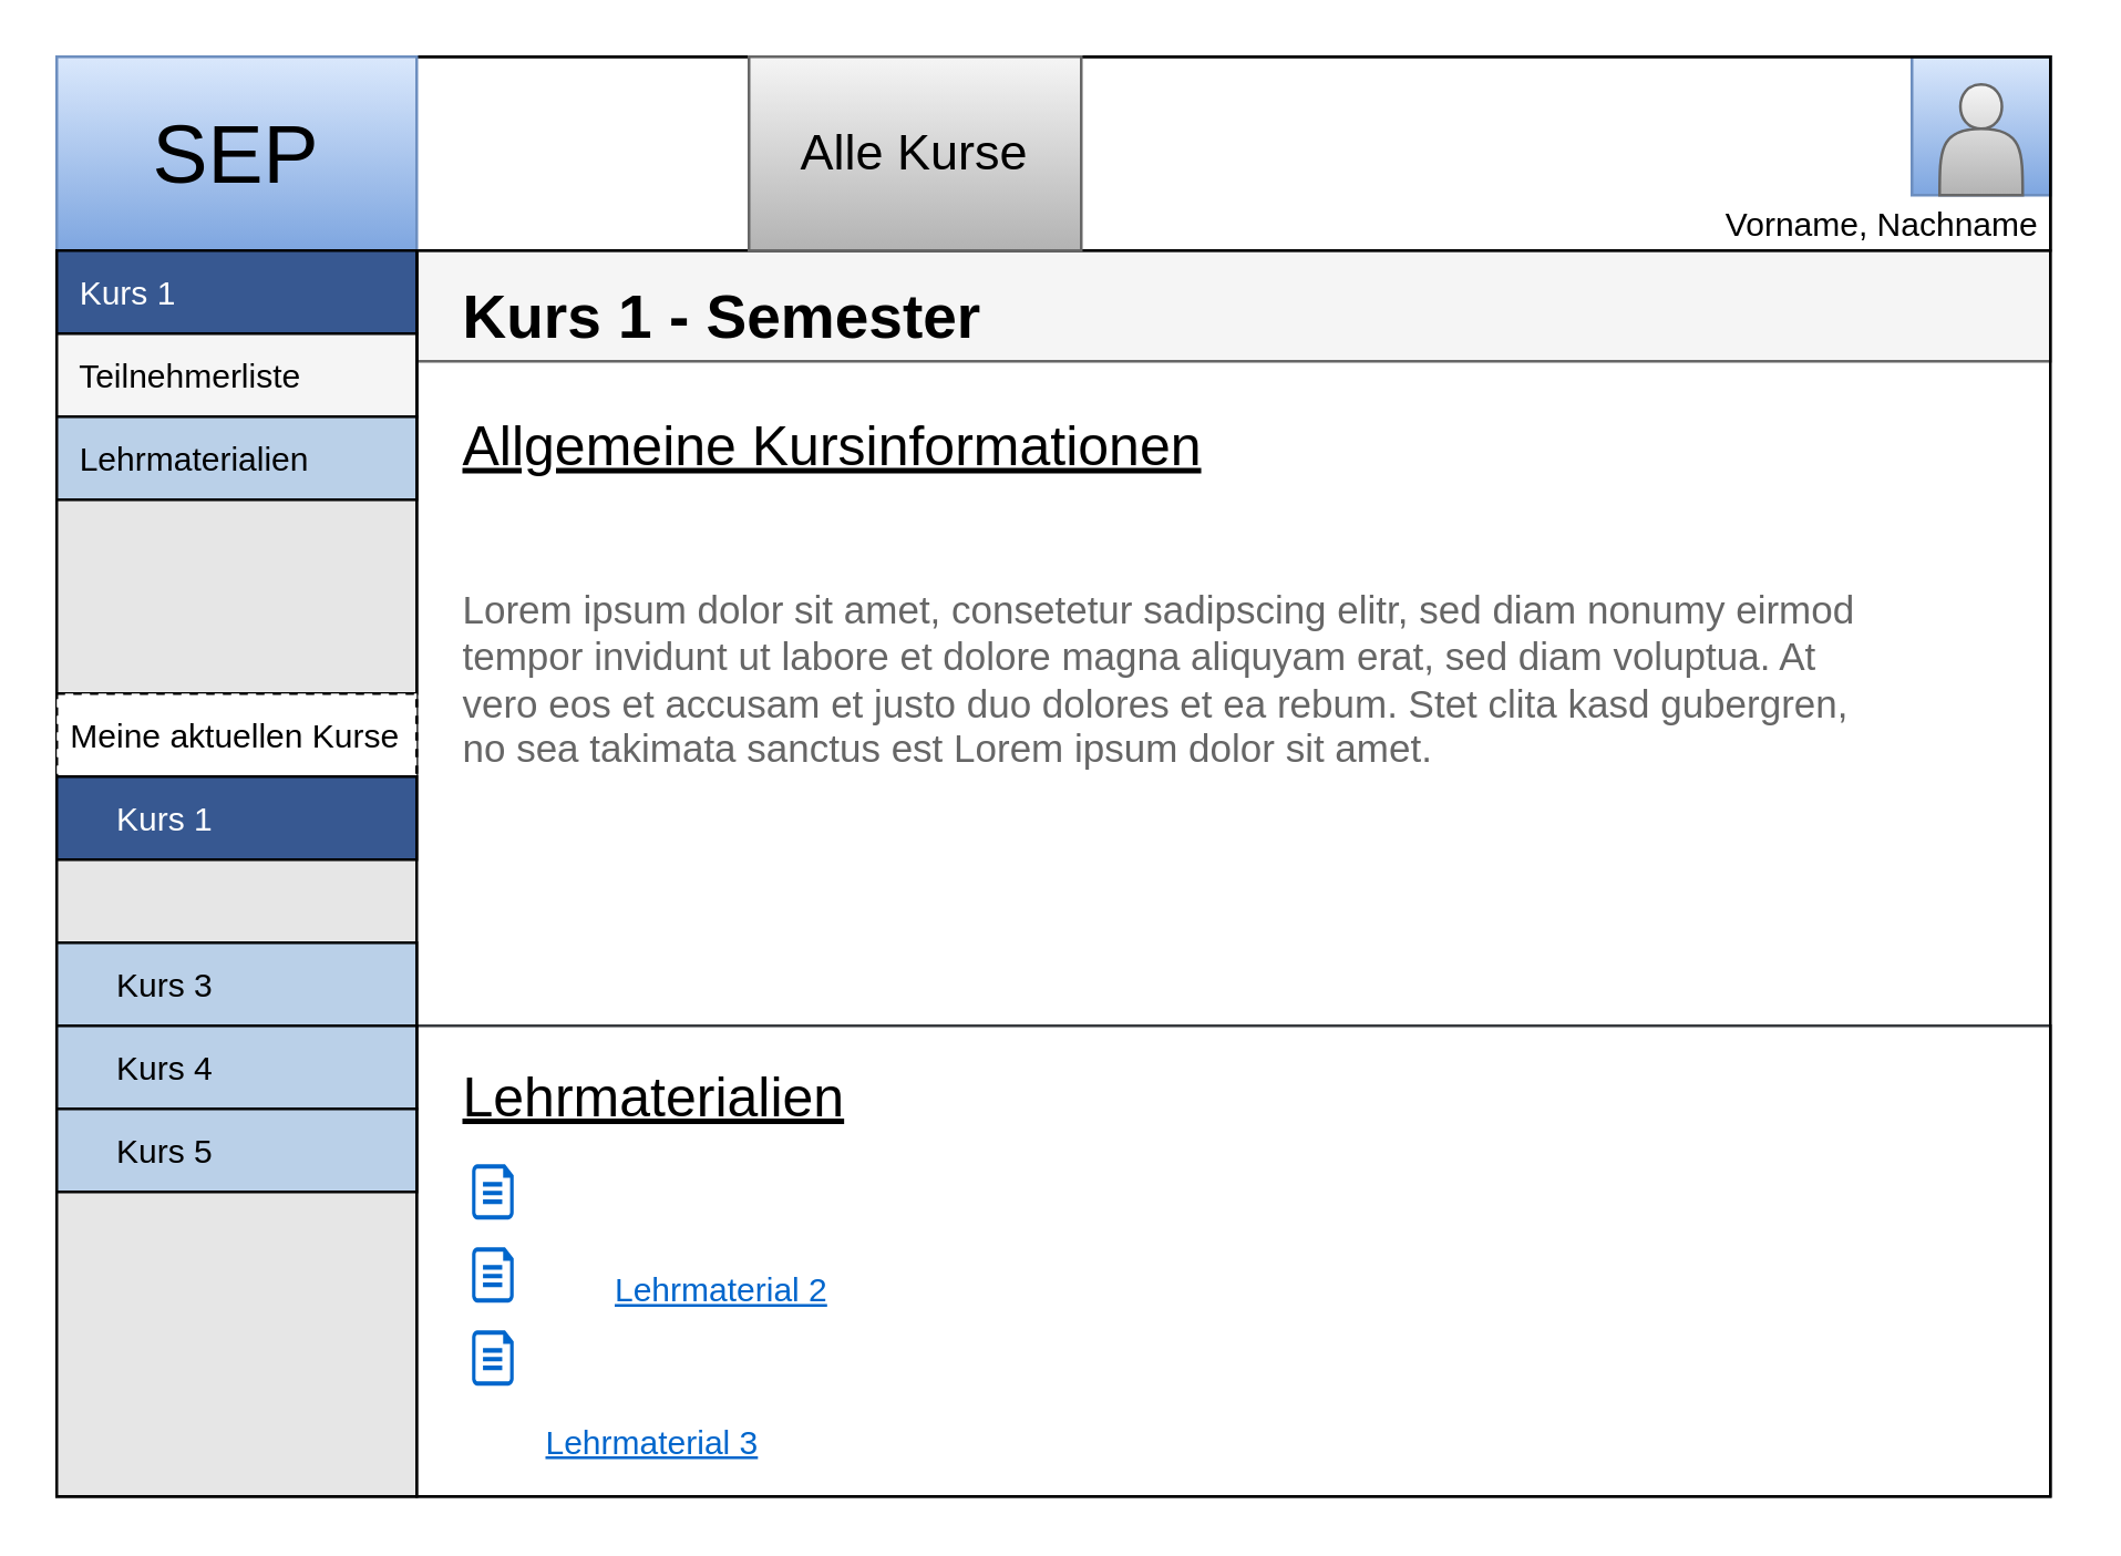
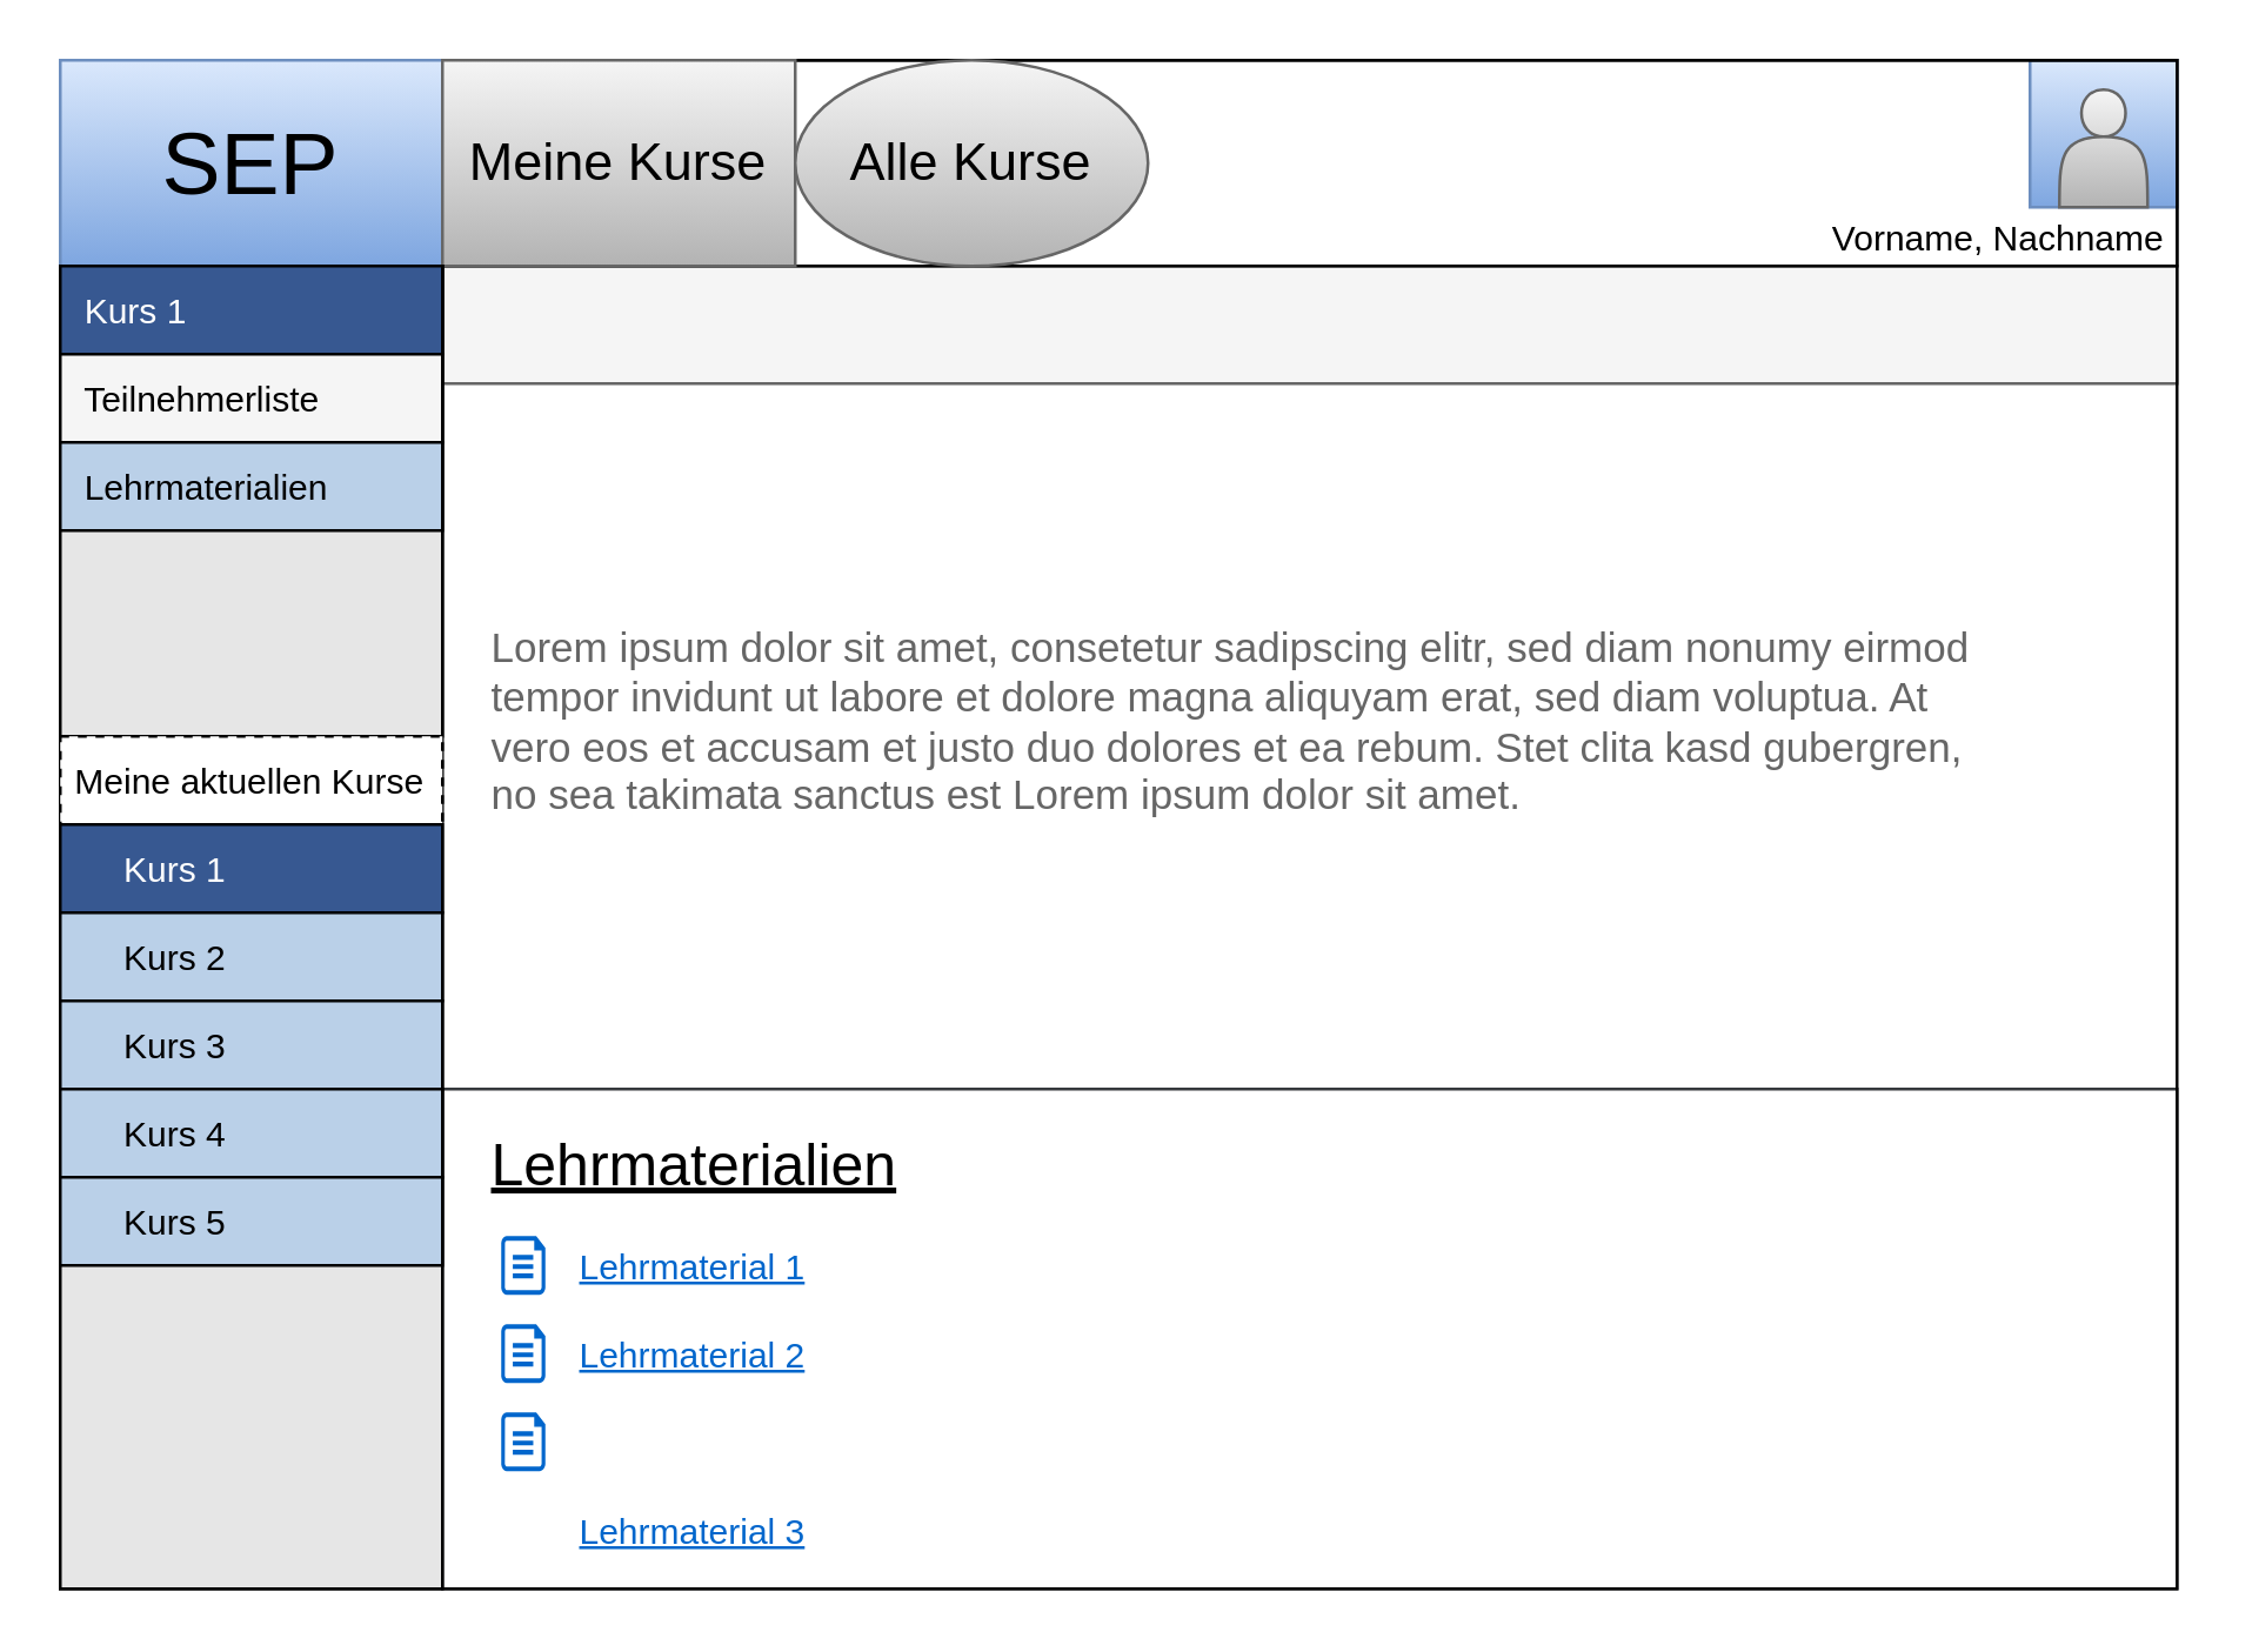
+ <mxCell id="10" value="&lt;font style=&quot;font-size: 18px&quot;&gt;Meine Kurse&lt;/font&gt;" style="rounded=0;whiteSpace=wrap;html=1;fillColor=#f5f5f5;gradientColor=#b3b3b3;strokeColor=#666666;" vertex="1" parent="1"><mxGeometry x="150" y="20" width="120" height="70" as="geometry" /></mxCell>
- <mxCell id="11" value="&lt;font style=&quot;font-size: 18px&quot;&gt;Alle Kurse&lt;/font&gt;" style="rounded=0;whiteSpace=wrap;html=1;fillColor=#f5f5f5;gradientColor=#b3b3b3;strokeColor=#666666;" vertex="1" parent="1"><mxGeometry x="270" y="20" width="120" height="70" as="geometry" /></mxCell>
+ <mxCell id="11" value="&lt;font style=&quot;font-size: 18px&quot;&gt;Alle Kurse&lt;/font&gt;" style="ellipse;whiteSpace=wrap;html=1;fillColor=#f5f5f5;gradientColor=#b3b3b3;strokeColor=#666666;" vertex="1" parent="1"><mxGeometry x="270" y="20" width="120" height="70" as="geometry" /></mxCell>
- <mxCell id="13" value="Kurs 1 - Semester" style="text;align=left;verticalAlign=middle;resizable=0;points=[];autosize=1;fontSize=22;fontStyle=1;fontFamily=Helvetica;labelBackgroundColor=none;labelBorderColor=none;html=1;" vertex="1" parent="1"><mxGeometry x="165" y="100" width="200" height="30" as="geometry" /></mxCell>
- <mxCell id="14" value="Allgemeine Kursinformationen" style="text;html=1;align=left;verticalAlign=middle;resizable=0;points=[];autosize=1;fontSize=20;fontFamily=Helvetica;fontStyle=4" vertex="1" parent="1"><mxGeometry x="165" y="145" width="280" height="30" as="geometry" /></mxCell>
+ <mxCell id="22" value="&lt;font style=&quot;font-size: 12px&quot;&gt;&lt;font color=&quot;#000000&quot; style=&quot;font-size: 12px&quot;&gt;&amp;nbsp; &amp;nbsp; &amp;nbsp; Kurs 2&lt;/font&gt;&lt;/font&gt;" style="rounded=0;whiteSpace=wrap;html=1;labelBackgroundColor=none;fontFamily=Helvetica;fontSize=14;fontColor=#666666;align=left;fillColor=#BAD0E8;" vertex="1" parent="1"><mxGeometry x="20" y="310" width="130" height="30" as="geometry" /></mxCell>
+ <mxCell id="27" value="&lt;font style=&quot;font-size: 12px&quot; color=&quot;#0066cc&quot;&gt;&lt;u&gt;Lehrmaterial 1&lt;/u&gt;&lt;/font&gt;" style="text;html=1;align=left;verticalAlign=middle;resizable=0;points=[];autosize=1;fontSize=14;fontFamily=Helvetica;" vertex="1" parent="1"><mxGeometry x="195" y="420" width="90" height="20" as="geometry" /></mxCell>
- <mxCell id="31" value="&lt;font style=&quot;font-size: 12px&quot; color=&quot;#0066cc&quot;&gt;&lt;u&gt;Lehrmaterial 2&lt;/u&gt;&lt;/font&gt;" style="text;html=1;align=left;verticalAlign=middle;resizable=0;points=[];autosize=1;fontSize=14;fontFamily=Helvetica;" vertex="1" parent="1"><mxGeometry x="220" y="455" width="90" height="20" as="geometry" /></mxCell>
+ <mxCell id="31" value="&lt;font style=&quot;font-size: 12px&quot; color=&quot;#0066cc&quot;&gt;&lt;u&gt;Lehrmaterial 2&lt;/u&gt;&lt;/font&gt;" style="text;html=1;align=left;verticalAlign=middle;resizable=0;points=[];autosize=1;fontSize=14;fontFamily=Helvetica;" vertex="1" parent="1"><mxGeometry x="195" y="450" width="90" height="20" as="geometry" /></mxCell>
